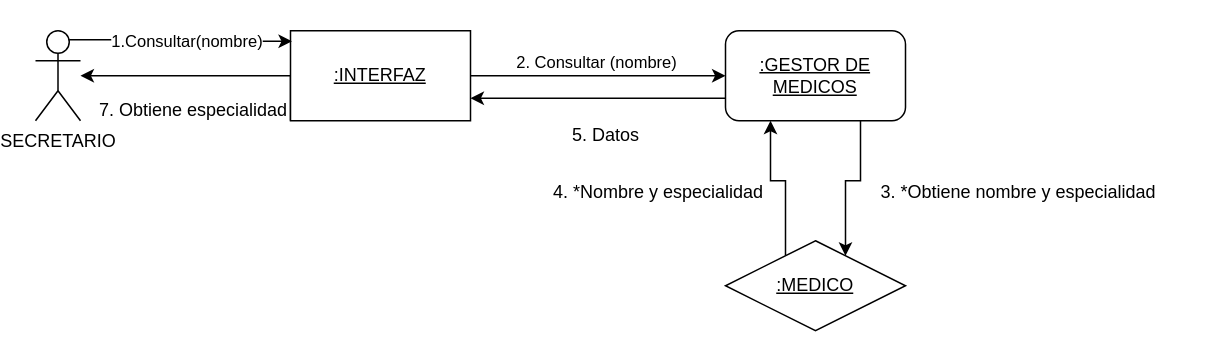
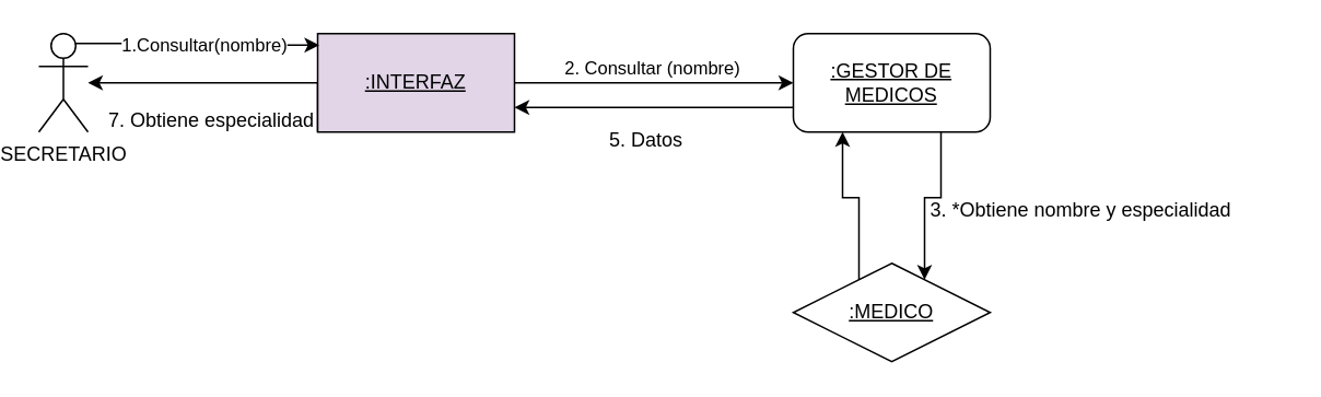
- <mxCell id="6" value="&lt;u&gt;:INTERFAZ&lt;/u&gt;" style="rounded=0;whiteSpace=wrap;html=1;" parent="1" vertex="1"><mxGeometry x="190" y="20" width="120" height="60" as="geometry" /></mxCell>
+ <mxCell id="6" value="&lt;u&gt;:INTERFAZ&lt;/u&gt;" style="rounded=0;whiteSpace=wrap;html=1;fillColor=#e1d5e7;" parent="1" vertex="1"><mxGeometry x="190" y="20" width="120" height="60" as="geometry" /></mxCell>
- <mxCell id="12" value="5. Datos" style="text;html=1;align=center;verticalAlign=middle;resizable=0;points=[];autosize=1;strokeColor=none;fillColor=none;" parent="1" vertex="1"><mxGeometry x="365" y="75" width="70" height="30" as="geometry" /></mxCell>
+ <mxCell id="12" value="5. Datos" style="text;html=1;align=center;verticalAlign=middle;resizable=0;points=[];autosize=1;strokeColor=none;fillColor=none;" parent="1" vertex="1"><mxGeometry x="355" y="70" width="70" height="30" as="geometry" /></mxCell>
- <mxCell id="13" value="4. *Nombre y especialidad" style="text;html=1;align=center;verticalAlign=middle;resizable=0;points=[];autosize=1;strokeColor=none;fillColor=none;" parent="1" vertex="1"><mxGeometry x="355" y="113" width="160" height="30" as="geometry" /></mxCell>
- <mxCell id="14" value="3. *Obtiene nombre y especialidad" style="text;html=1;align=center;verticalAlign=middle;resizable=0;points=[];autosize=1;strokeColor=none;fillColor=none;" parent="1" vertex="1"><mxGeometry x="570" y="113" width="210" height="30" as="geometry" /></mxCell>
+ <mxCell id="14" value="3. *Obtiene nombre y especialidad" style="text;html=1;align=center;verticalAlign=middle;resizable=0;points=[];autosize=1;strokeColor=none;fillColor=none;" parent="1" vertex="1"><mxGeometry x="550" y="113" width="210" height="30" as="geometry" /></mxCell>
